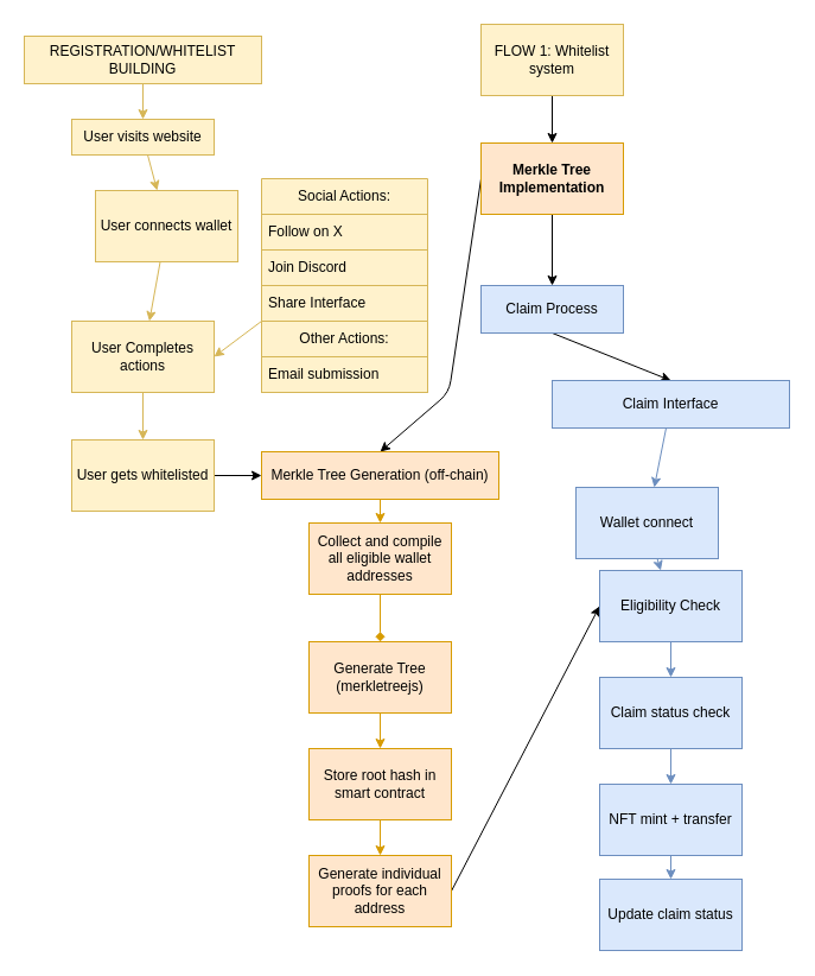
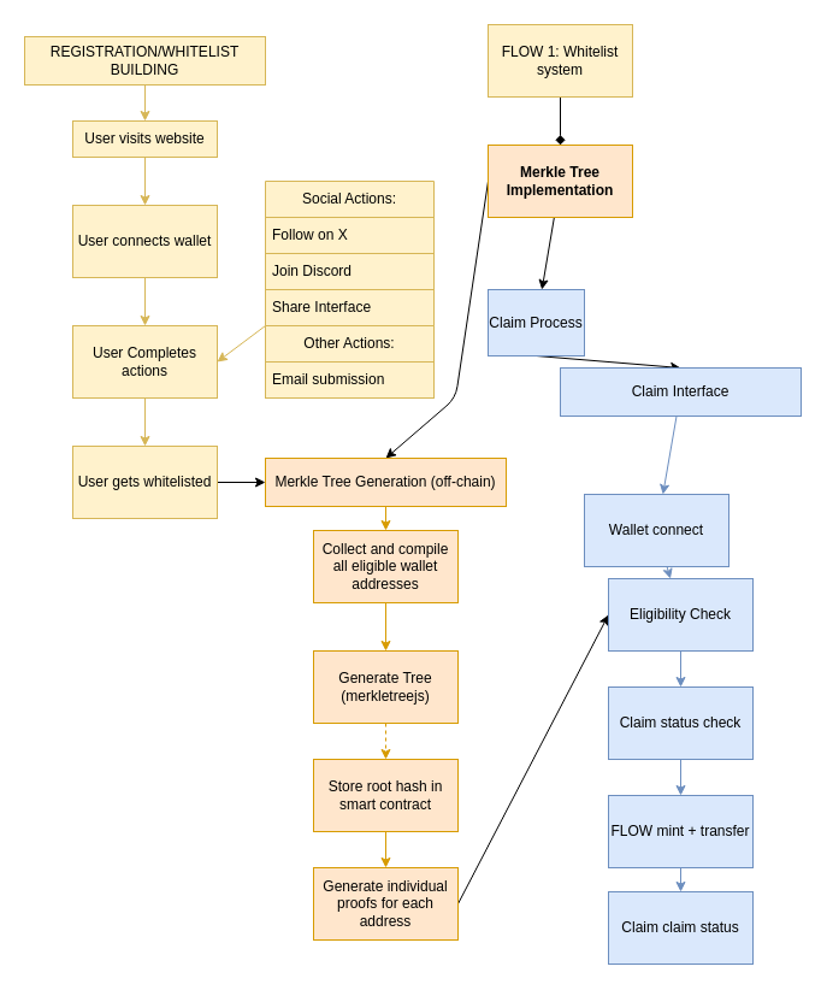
- <mxCell id="2" style="edgeStyle=none;html=1;exitX=0.5;exitY=1;exitDx=0;exitDy=0;entryX=0.5;entryY=0;entryDx=0;entryDy=0;" parent="1" source="3" target="6" edge="1"><mxGeometry relative="1" as="geometry" /></mxCell>
+ <mxCell id="2" style="edgeStyle=none;html=1;exitX=0.5;exitY=1;exitDx=0;exitDy=0;entryX=0.5;entryY=0;entryDx=0;entryDy=0;endArrow=diamond;" parent="1" source="3" target="6" edge="1"><mxGeometry relative="1" as="geometry" /></mxCell>
- <mxCell id="19" value="User connects wallet" style="whiteSpace=wrap;html=1;fillColor=#fff2cc;strokeColor=#d6b656;" parent="1" vertex="1"><mxGeometry x="80" y="160" width="120" height="60" as="geometry" /></mxCell>
+ <mxCell id="19" value="User connects wallet" style="whiteSpace=wrap;html=1;fillColor=#fff2cc;strokeColor=#d6b656;" parent="1" vertex="1"><mxGeometry x="60" y="170" width="120" height="60" as="geometry" /></mxCell>
- <mxCell id="8" value="Claim Process" style="whiteSpace=wrap;html=1;fillColor=#dae8fc;strokeColor=#6c8ebf;" parent="1" vertex="1"><mxGeometry x="405" y="240" width="120" height="40" as="geometry" /></mxCell>
+ <mxCell id="8" value="Claim Process" style="whiteSpace=wrap;html=1;fillColor=#dae8fc;strokeColor=#6c8ebf;" parent="1" vertex="1"><mxGeometry x="405" y="240" width="80" height="55" as="geometry" /></mxCell>
- <mxCell id="38" value="Claim Interface" style="whiteSpace=wrap;html=1;fillColor=#dae8fc;strokeColor=#6c8ebf;" parent="1" vertex="1"><mxGeometry x="465" y="320" width="200" height="40" as="geometry" /></mxCell>
+ <mxCell id="38" value="Claim Interface" style="whiteSpace=wrap;html=1;fillColor=#dae8fc;strokeColor=#6c8ebf;" parent="1" vertex="1"><mxGeometry x="465" y="305" width="200" height="40" as="geometry" /></mxCell>
- <mxCell id="29" value="" style="edgeStyle=none;html=1;fillColor=#ffe6cc;strokeColor=#d79b00;endArrow=diamond;" parent="1" source="30" target="32" edge="1"><mxGeometry relative="1" as="geometry" /></mxCell>
+ <mxCell id="29" value="" style="edgeStyle=none;html=1;fillColor=#ffe6cc;strokeColor=#d79b00;" parent="1" source="30" target="32" edge="1"><mxGeometry relative="1" as="geometry" /></mxCell>
- <mxCell id="31" value="" style="edgeStyle=none;html=1;fillColor=#ffe6cc;strokeColor=#d79b00;" parent="1" source="32" target="34" edge="1"><mxGeometry relative="1" as="geometry" /></mxCell>
+ <mxCell id="31" value="" style="edgeStyle=none;html=1;fillColor=#ffe6cc;strokeColor=#d79b00;dashed=1;" parent="1" source="32" target="34" edge="1"><mxGeometry relative="1" as="geometry" /></mxCell>
- <mxCell id="46" value="NFT mint + transfer" style="whiteSpace=wrap;html=1;fillColor=#dae8fc;strokeColor=#6c8ebf;" parent="1" vertex="1"><mxGeometry x="505" y="660" width="120" height="60" as="geometry" /></mxCell>
+ <mxCell id="46" value="FLOW mint + transfer" style="whiteSpace=wrap;html=1;fillColor=#dae8fc;strokeColor=#6c8ebf;" parent="1" vertex="1"><mxGeometry x="505" y="660" width="120" height="60" as="geometry" /></mxCell>
- <mxCell id="47" value="Update claim status" style="whiteSpace=wrap;html=1;fillColor=#dae8fc;strokeColor=#6c8ebf;" parent="1" vertex="1"><mxGeometry x="505" y="740" width="120" height="60" as="geometry" /></mxCell>
+ <mxCell id="47" value="Claim claim status" style="whiteSpace=wrap;html=1;fillColor=#dae8fc;strokeColor=#6c8ebf;" parent="1" vertex="1"><mxGeometry x="505" y="740" width="120" height="60" as="geometry" /></mxCell>
